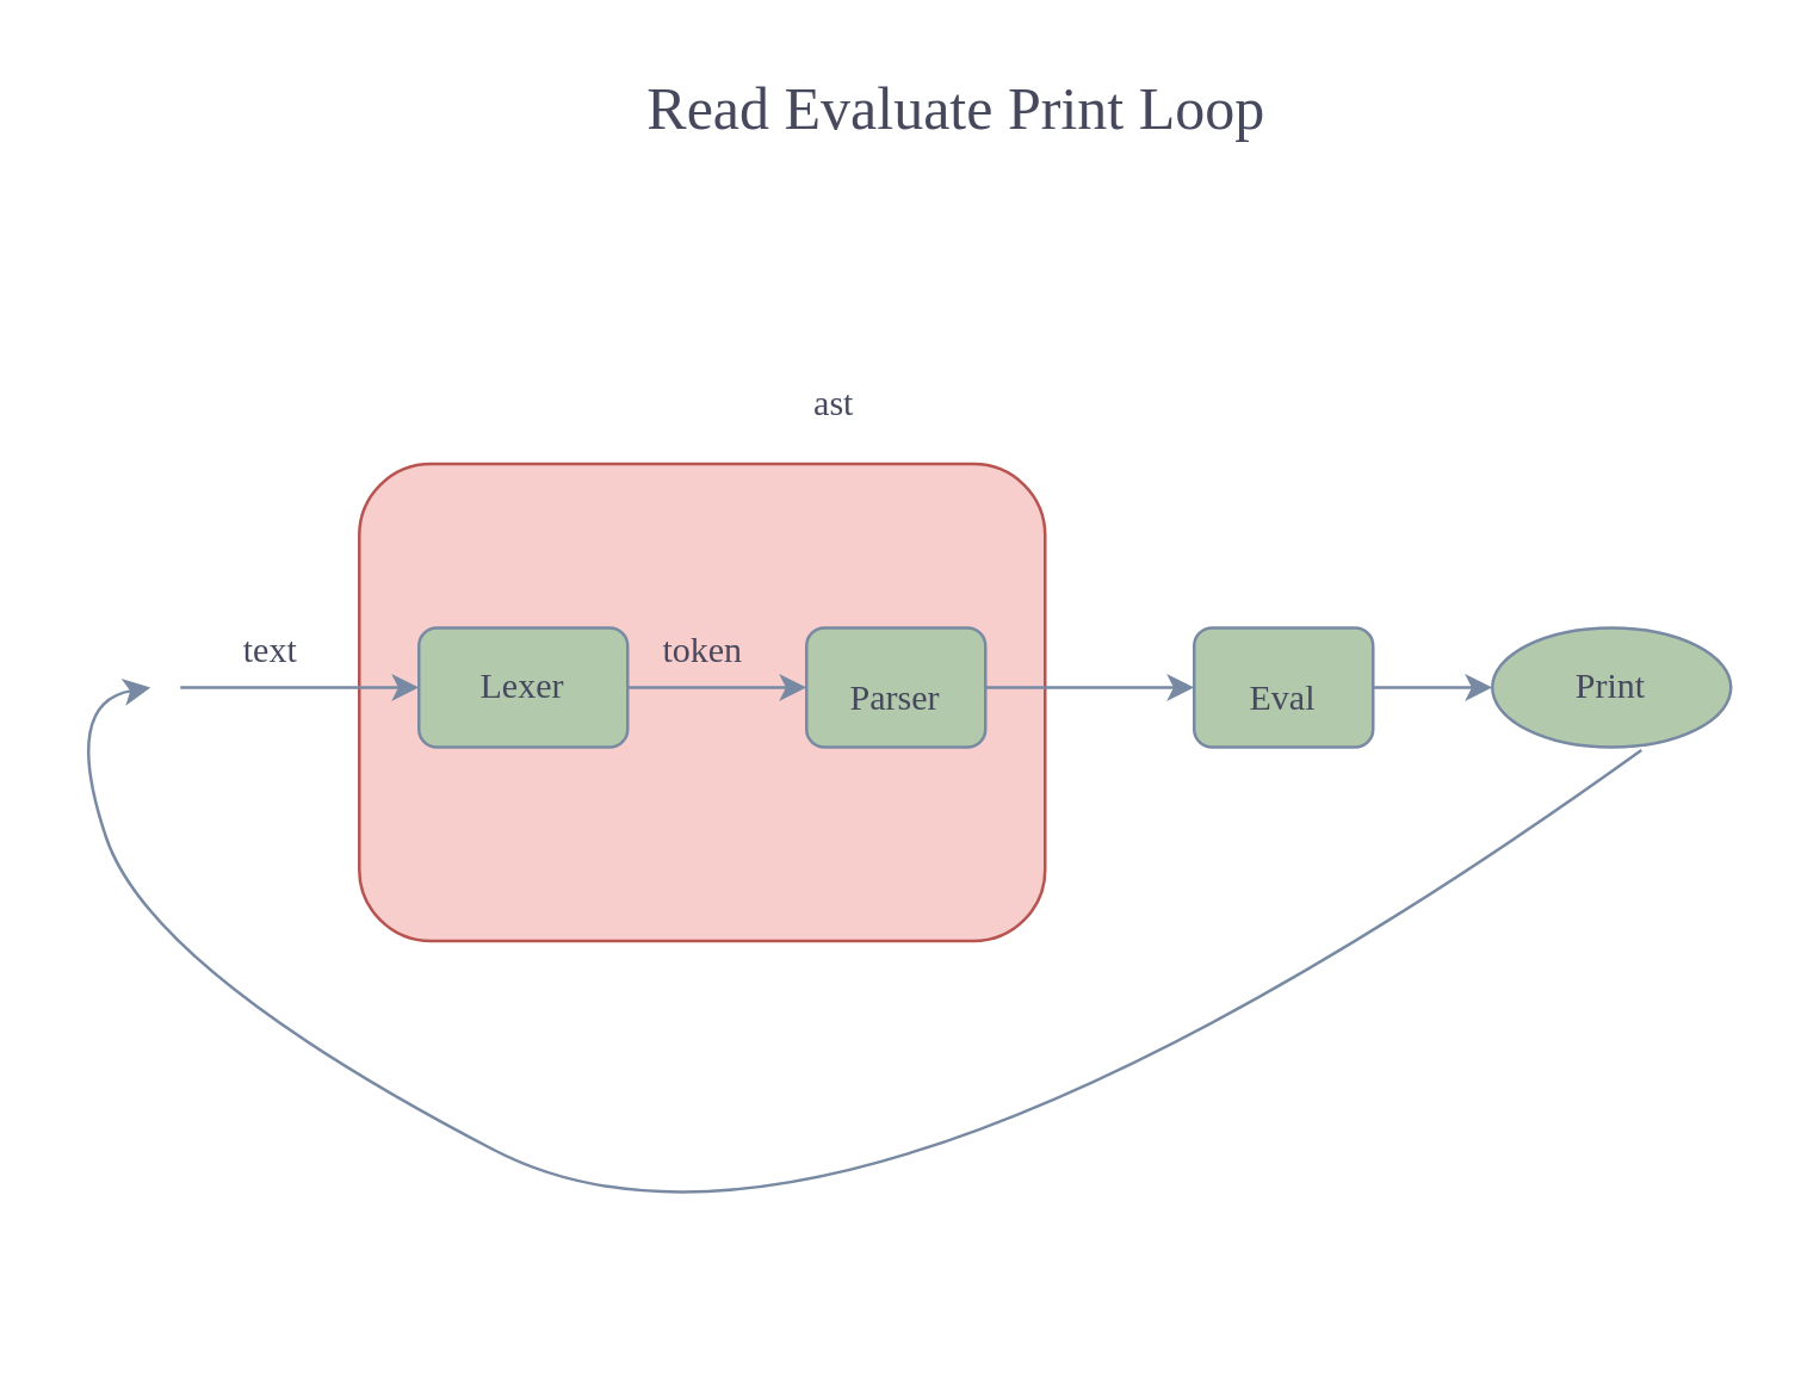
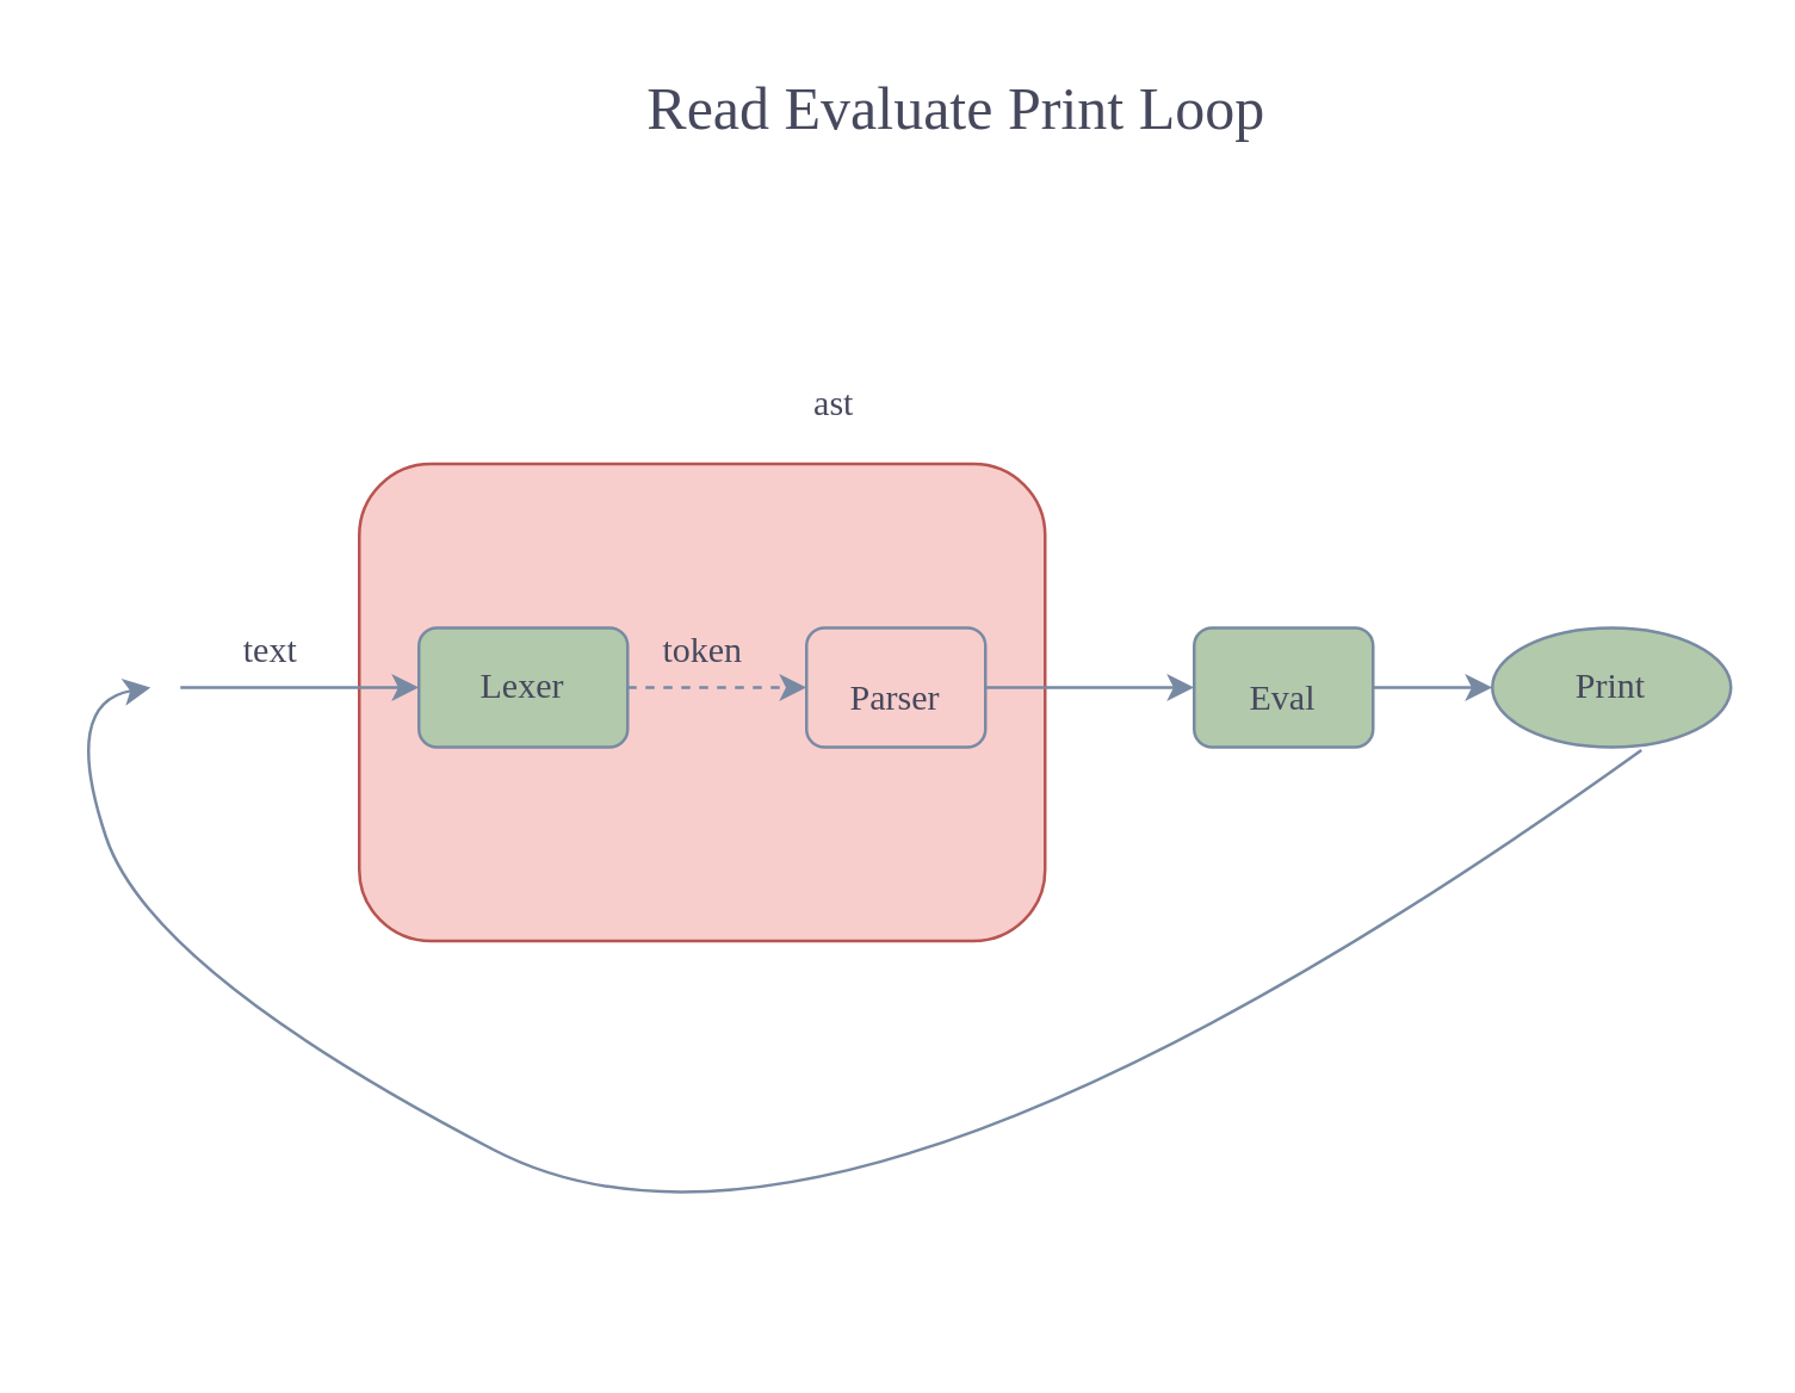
- <mxCell id="4" value="" style="edgeStyle=orthogonalEdgeStyle;curved=0;rounded=1;sketch=0;orthogonalLoop=1;jettySize=auto;html=1;fontFamily=Comic Sans MS;fontSize=12;fontColor=#46495D;strokeColor=#788AA3;fillColor=#B2C9AB;" parent="1" source="5" target="6" edge="1"><mxGeometry relative="1" as="geometry" /></mxCell>
+ <mxCell id="4" value="" style="edgeStyle=orthogonalEdgeStyle;curved=0;rounded=1;sketch=0;orthogonalLoop=1;jettySize=auto;html=1;fontFamily=Comic Sans MS;fontSize=12;fontColor=#46495D;strokeColor=#788AA3;fillColor=#B2C9AB;dashed=1;" parent="1" source="5" target="6" edge="1"><mxGeometry relative="1" as="geometry" /></mxCell>
- <mxCell id="6" value="&lt;font style=&quot;font-size: 12px&quot;&gt;Parser&lt;/font&gt;" style="rounded=1;whiteSpace=wrap;html=1;sketch=0;fontFamily=Comic Sans MS;fontSize=20;fontColor=#46495D;strokeColor=#788AA3;fillColor=#B2C9AB;" parent="1" vertex="1"><mxGeometry x="270" y="210" width="60" height="40" as="geometry" /></mxCell>
+ <mxCell id="6" value="&lt;font style=&quot;font-size: 12px&quot;&gt;Parser&lt;/font&gt;" style="rounded=1;whiteSpace=wrap;html=1;sketch=0;fontFamily=Comic Sans MS;fontSize=20;fontColor=#46495D;strokeColor=#788AA3;fillColor=#f8cecc;" parent="1" vertex="1"><mxGeometry x="270" y="210" width="60" height="40" as="geometry" /></mxCell>
